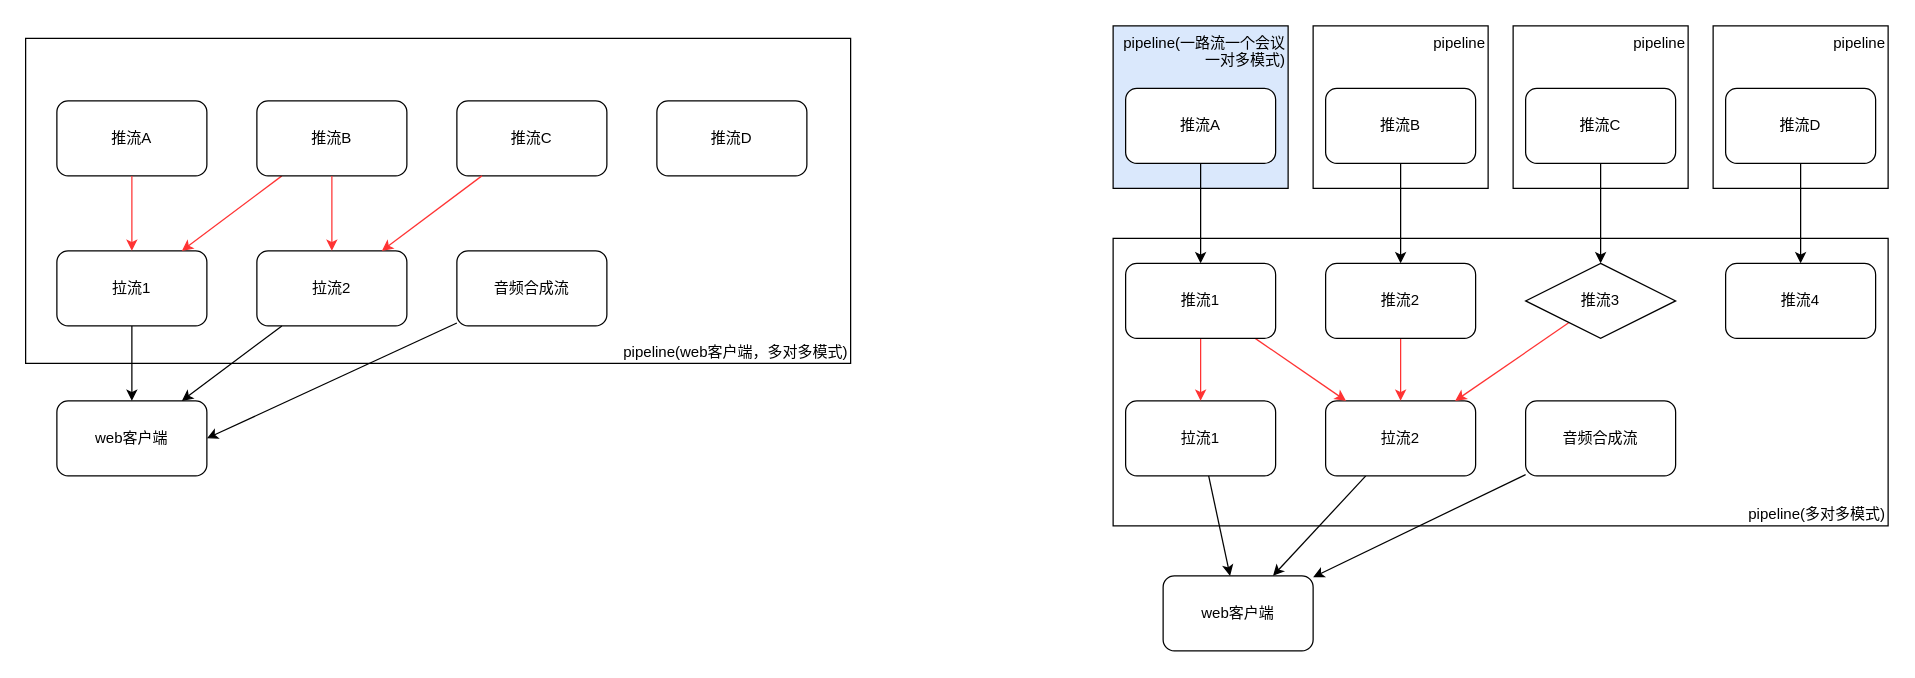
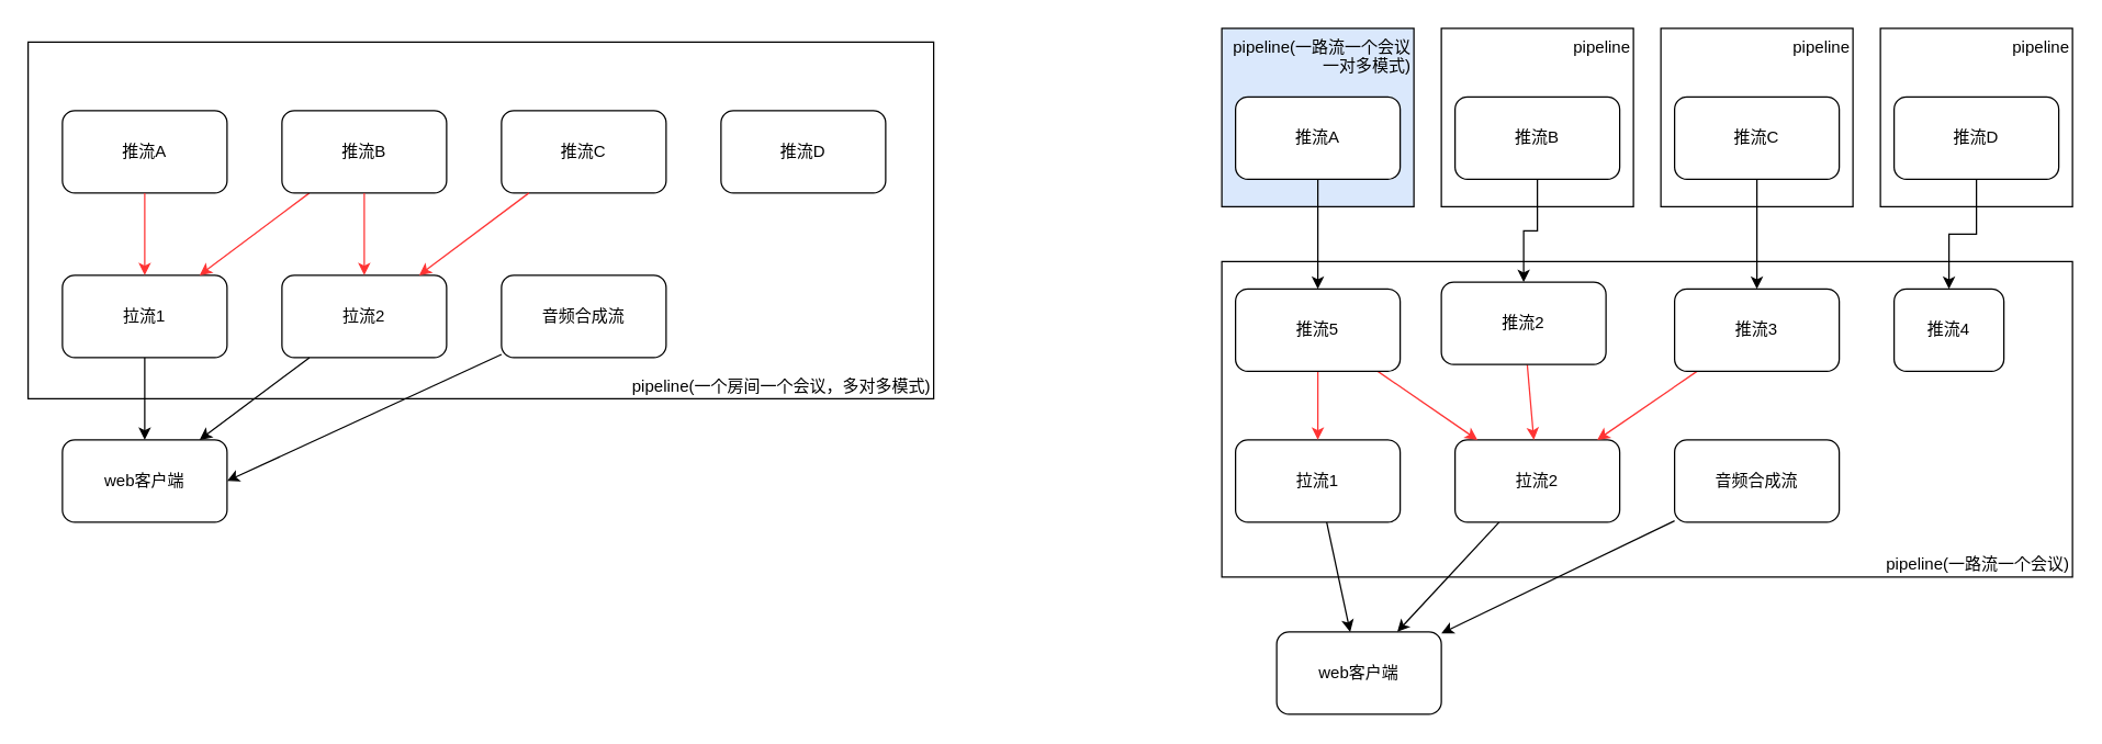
- <mxCell id="38" value="推流1" style="rounded=1;whiteSpace=wrap;html=1;align=center;" vertex="1" parent="19"><mxGeometry x="10" y="190" width="120" height="60" as="geometry" /></mxCell>
+ <mxCell id="38" value="推流5" style="rounded=1;whiteSpace=wrap;html=1;align=center;" vertex="1" parent="19"><mxGeometry x="10" y="190" width="120" height="60" as="geometry" /></mxCell>
- <mxCell id="46" value="推流2" style="rounded=1;whiteSpace=wrap;html=1;align=center;" vertex="1" parent="19"><mxGeometry x="170" y="190" width="120" height="60" as="geometry" /></mxCell>
+ <mxCell id="46" value="推流2" style="rounded=1;whiteSpace=wrap;html=1;align=center;" vertex="1" parent="19"><mxGeometry x="160" y="185" width="120" height="60" as="geometry" /></mxCell>
- <mxCell id="41" value="推流3" style="rhombus;whiteSpace=wrap;html=1;align=center;" vertex="1" parent="19"><mxGeometry x="330" y="190" width="120" height="60" as="geometry" /></mxCell>
+ <mxCell id="41" value="推流3" style="rounded=1;whiteSpace=wrap;html=1;align=center;" vertex="1" parent="19"><mxGeometry x="330" y="190" width="120" height="60" as="geometry" /></mxCell>
- <mxCell id="43" value="推流4" style="rounded=1;whiteSpace=wrap;html=1;align=center;" vertex="1" parent="19"><mxGeometry x="490" y="190" width="120" height="60" as="geometry" /></mxCell>
+ <mxCell id="43" value="推流4" style="rounded=1;whiteSpace=wrap;html=1;align=center;" vertex="1" parent="19"><mxGeometry x="490" y="190" width="80" height="60" as="geometry" /></mxCell>
- <mxCell id="3" value="pipeline(web客户端，多对多模式)" style="rounded=0;whiteSpace=wrap;html=1;align=right;verticalAlign=bottom;" vertex="1" parent="2"><mxGeometry width="660" height="260" as="geometry" /></mxCell>
+ <mxCell id="3" value="pipeline(一个房间一个会议，多对多模式)" style="rounded=0;whiteSpace=wrap;html=1;align=right;verticalAlign=bottom;" vertex="1" parent="2"><mxGeometry width="660" height="260" as="geometry" /></mxCell>
- <mxCell id="20" value="&lt;span&gt;pipeline(多对多模式)&lt;/span&gt;&lt;br&gt;" style="rounded=0;whiteSpace=wrap;html=1;align=right;verticalAlign=bottom;fontColor=#000000;" vertex="1" parent="19"><mxGeometry y="170" width="620" height="230" as="geometry" /></mxCell>
+ <mxCell id="20" value="&lt;span&gt;pipeline(一路流一个会议)&lt;/span&gt;&lt;br&gt;" style="rounded=0;whiteSpace=wrap;html=1;align=right;verticalAlign=bottom;fontColor=#000000;" vertex="1" parent="19"><mxGeometry y="170" width="620" height="230" as="geometry" /></mxCell>
